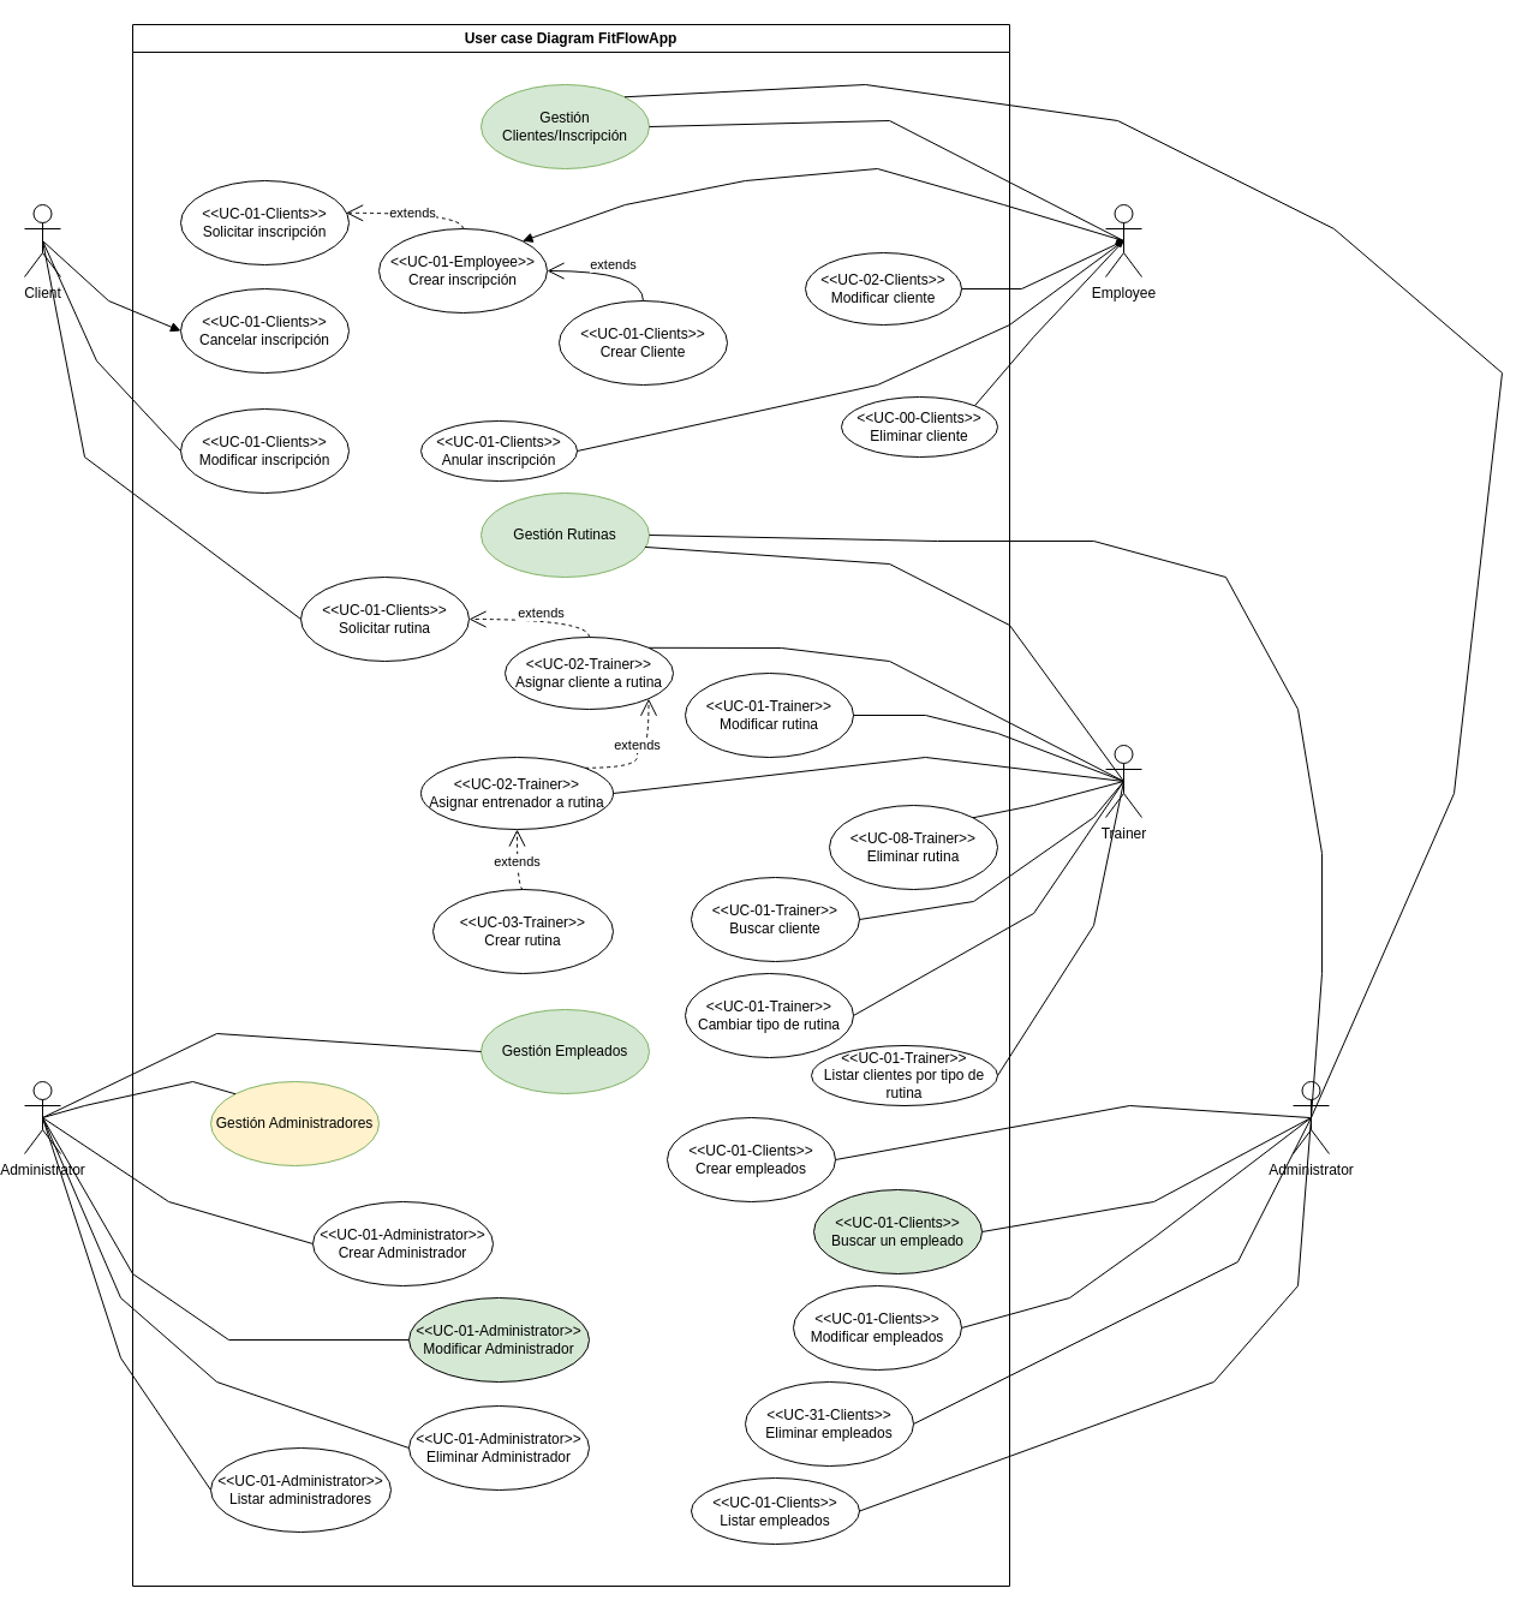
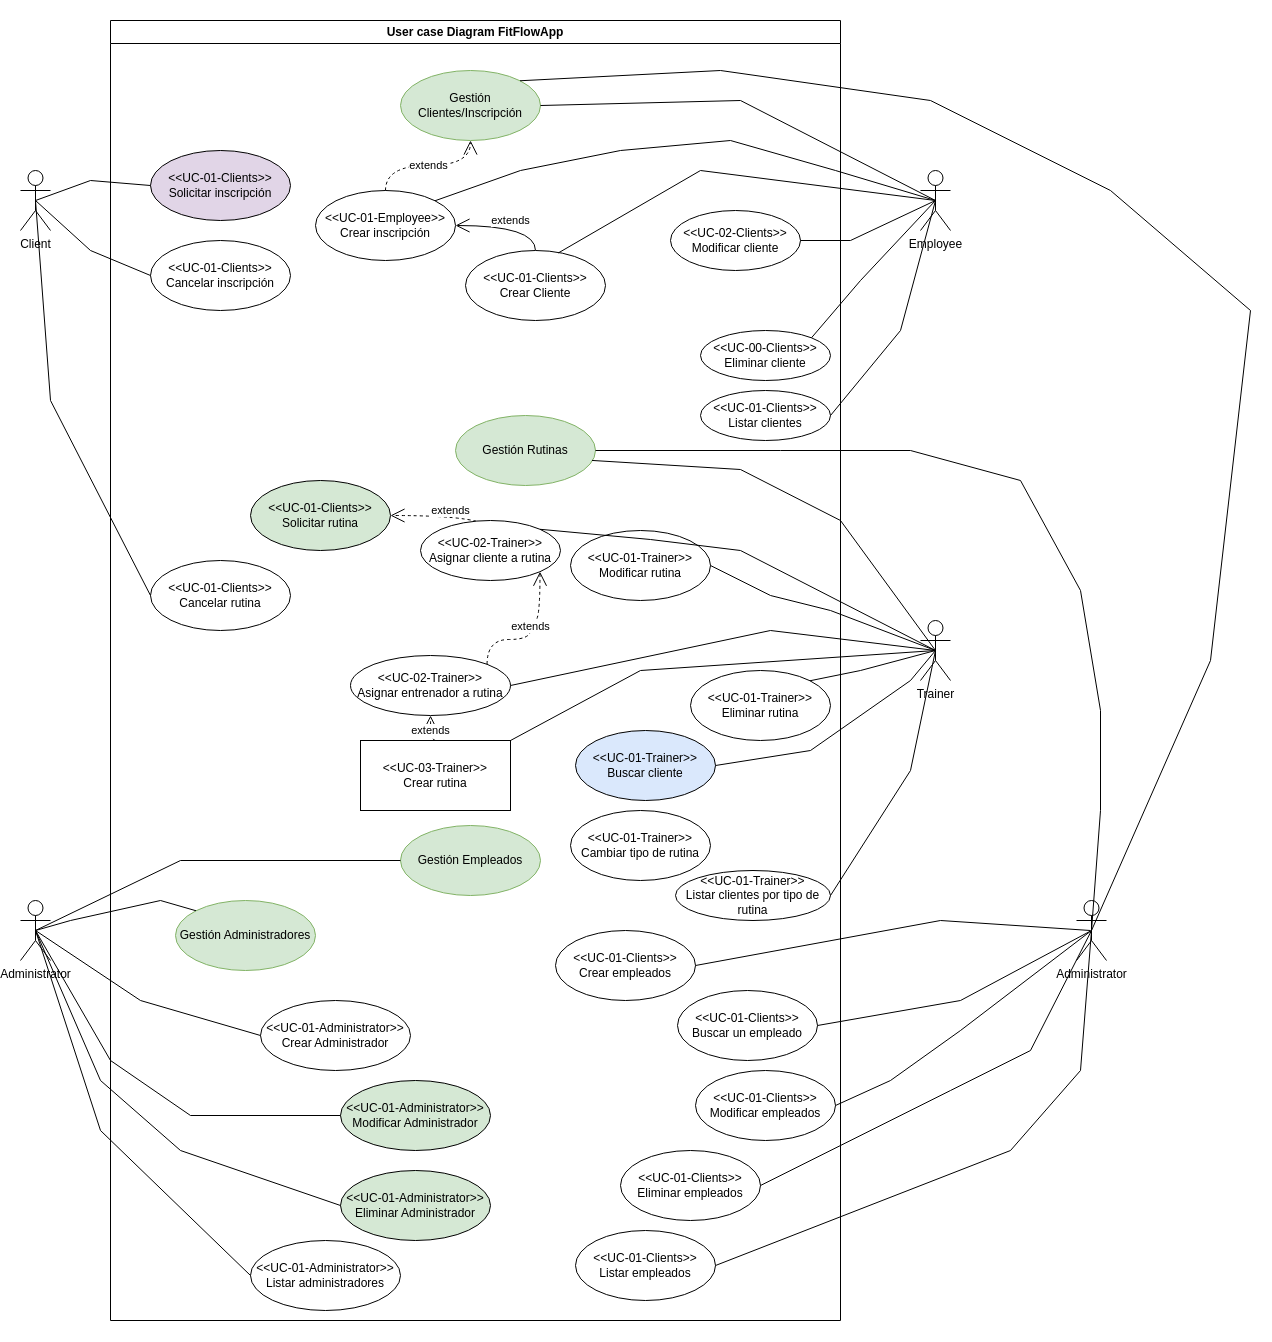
+ <mxCell id="47" value="" style="endArrow=none;html=1;rounded=0;entryX=0.5;entryY=0.5;entryDx=0;entryDy=0;entryPerimeter=0;exitX=0.663;exitY=0.035;exitDx=0;exitDy=0;exitPerimeter=0;" edge="1" parent="1" source="10" target="44"><mxGeometry width="50" height="50" relative="1" as="geometry"><mxPoint x="470" y="310" as="sourcePoint" /><mxPoint x="520" y="260" as="targetPoint" /><Array as="points"><mxPoint x="700" y="170" /></Array></mxGeometry></mxCell>
- <mxCell id="12" value="extends" style="endArrow=open;endSize=12;dashed=1;html=1;rounded=0;entryX=0.983;entryY=0.383;entryDx=0;entryDy=0;exitX=0.5;exitY=0;exitDx=0;exitDy=0;edgeStyle=orthogonalEdgeStyle;curved=1;entryPerimeter=0;" edge="1" parent="2" source="11" target="3"><mxGeometry width="160" relative="1" as="geometry"><mxPoint x="260" y="260" as="sourcePoint" /><mxPoint x="420" y="260" as="targetPoint" /></mxGeometry></mxCell>
+ <mxCell id="12" value="extends" style="endArrow=open;endSize=12;dashed=1;html=1;rounded=0;exitX=0.5;exitY=0;exitDx=0;exitDy=0;edgeStyle=orthogonalEdgeStyle;curved=1;" edge="1" parent="2" source="11" target="4"><mxGeometry width="160" relative="1" as="geometry"><mxPoint x="260" y="260" as="sourcePoint" /><mxPoint x="420" y="260" as="targetPoint" /></mxGeometry></mxCell>
+ <mxCell id="51" value="" style="endArrow=none;html=1;rounded=0;exitX=0.5;exitY=0.5;exitDx=0;exitDy=0;exitPerimeter=0;entryX=0;entryY=0.5;entryDx=0;entryDy=0;" edge="1" parent="1" source="43" target="3"><mxGeometry width="50" height="50" relative="1" as="geometry"><mxPoint x="430" y="310" as="sourcePoint" /><mxPoint x="480" y="260" as="targetPoint" /><Array as="points"><mxPoint x="90" y="180" /></Array></mxGeometry></mxCell>
- <mxCell id="3" value="&amp;lt;&amp;lt;UC-01-Clients&amp;gt;&amp;gt;&lt;div&gt;Solicitar inscripción&lt;/div&gt;" style="ellipse;whiteSpace=wrap;html=1;" vertex="1" parent="2"><mxGeometry x="40" y="130" width="140" height="70" as="geometry" /></mxCell>
+ <mxCell id="3" value="&amp;lt;&amp;lt;UC-01-Clients&amp;gt;&amp;gt;&lt;div&gt;Solicitar inscripción&lt;/div&gt;" style="ellipse;whiteSpace=wrap;html=1;fillColor=#e1d5e7;" vertex="1" parent="2"><mxGeometry x="40" y="130" width="140" height="70" as="geometry" /></mxCell>
- <mxCell id="52" value="" style="endArrow=block;html=1;rounded=0;entryX=1;entryY=0;entryDx=0;entryDy=0;exitX=0.5;exitY=0.5;exitDx=0;exitDy=0;exitPerimeter=0;" edge="1" parent="1" source="44" target="11"><mxGeometry width="50" height="50" relative="1" as="geometry"><mxPoint x="910" y="200" as="sourcePoint" /><mxPoint x="765" y="135" as="targetPoint" /><Array as="points"><mxPoint x="835" y="170" /><mxPoint x="730" y="140" /><mxPoint x="620" y="150" /><mxPoint x="520" y="170" /></Array></mxGeometry></mxCell>
+ <mxCell id="52" value="" style="endArrow=none;html=1;rounded=0;entryX=1;entryY=0;entryDx=0;entryDy=0;exitX=0.5;exitY=0.5;exitDx=0;exitDy=0;exitPerimeter=0;" edge="1" parent="1" source="44" target="11"><mxGeometry width="50" height="50" relative="1" as="geometry"><mxPoint x="910" y="200" as="sourcePoint" /><mxPoint x="765" y="135" as="targetPoint" /><Array as="points"><mxPoint x="835" y="170" /><mxPoint x="730" y="140" /><mxPoint x="620" y="150" /><mxPoint x="520" y="170" /></Array></mxGeometry></mxCell>
- <mxCell id="46" value="" style="endArrow=diamond;html=1;rounded=0;entryX=0.5;entryY=0.5;entryDx=0;entryDy=0;entryPerimeter=0;exitX=1;exitY=0.5;exitDx=0;exitDy=0;" edge="1" parent="1" source="5" target="44"><mxGeometry width="50" height="50" relative="1" as="geometry"><mxPoint x="810" y="245" as="sourcePoint" /><mxPoint x="520" y="260" as="targetPoint" /><Array as="points"><mxPoint x="850" y="240" /></Array></mxGeometry></mxCell>
+ <mxCell id="46" value="" style="endArrow=none;html=1;rounded=0;entryX=0.5;entryY=0.5;entryDx=0;entryDy=0;entryPerimeter=0;exitX=1;exitY=0.5;exitDx=0;exitDy=0;" edge="1" parent="1" source="5" target="44"><mxGeometry width="50" height="50" relative="1" as="geometry"><mxPoint x="810" y="245" as="sourcePoint" /><mxPoint x="520" y="260" as="targetPoint" /><Array as="points"><mxPoint x="850" y="240" /></Array></mxGeometry></mxCell>
- <mxCell id="50" value="" style="endArrow=block;html=1;rounded=0;exitX=0.5;exitY=0.5;exitDx=0;exitDy=0;exitPerimeter=0;entryX=0;entryY=0.5;entryDx=0;entryDy=0;" edge="1" parent="1" source="43" target="7"><mxGeometry width="50" height="50" relative="1" as="geometry"><mxPoint x="430" y="310" as="sourcePoint" /><mxPoint x="480" y="260" as="targetPoint" /><Array as="points"><mxPoint x="90" y="250" /></Array></mxGeometry></mxCell>
+ <mxCell id="50" value="" style="endArrow=none;html=1;rounded=0;exitX=0.5;exitY=0.5;exitDx=0;exitDy=0;exitPerimeter=0;entryX=0;entryY=0.5;entryDx=0;entryDy=0;" edge="1" parent="1" source="43" target="7"><mxGeometry width="50" height="50" relative="1" as="geometry"><mxPoint x="430" y="310" as="sourcePoint" /><mxPoint x="480" y="260" as="targetPoint" /><Array as="points"><mxPoint x="90" y="250" /></Array></mxGeometry></mxCell>
- <mxCell id="49" value="" style="endArrow=none;html=1;rounded=0;exitX=0.5;exitY=0.5;exitDx=0;exitDy=0;exitPerimeter=0;entryX=0;entryY=0.5;entryDx=0;entryDy=0;" edge="1" parent="1" source="43" target="8"><mxGeometry width="50" height="50" relative="1" as="geometry"><mxPoint x="430" y="310" as="sourcePoint" /><mxPoint x="480" y="260" as="targetPoint" /><Array as="points"><mxPoint x="80" y="300" /></Array></mxGeometry></mxCell>
- <mxCell id="64" value="" style="endArrow=none;html=1;rounded=0;entryX=0.5;entryY=0.5;entryDx=0;entryDy=0;entryPerimeter=0;exitX=1;exitY=0.5;exitDx=0;exitDy=0;" edge="1" parent="1" source="22" target="44"><mxGeometry width="50" height="50" relative="1" as="geometry"><mxPoint x="460" y="360" as="sourcePoint" /><mxPoint x="510" y="310" as="targetPoint" /><Array as="points"><mxPoint x="730" y="320" /><mxPoint x="840" y="270" /></Array></mxGeometry></mxCell>
+ <mxCell id="60" value="" style="endArrow=none;html=1;rounded=0;entryX=0.5;entryY=0.5;entryDx=0;entryDy=0;entryPerimeter=0;exitX=1;exitY=0.5;exitDx=0;exitDy=0;" edge="1" parent="1" source="19" target="44"><mxGeometry width="50" height="50" relative="1" as="geometry"><mxPoint x="410" y="510" as="sourcePoint" /><mxPoint x="460" y="460" as="targetPoint" /><Array as="points"><mxPoint x="900" y="330" /></Array></mxGeometry></mxCell>
- <mxCell id="8" value="&amp;lt;&amp;lt;UC-01-Clients&amp;gt;&amp;gt;&lt;div&gt;Modificar inscripción&lt;/div&gt;" style="ellipse;whiteSpace=wrap;html=1;" vertex="1" parent="2"><mxGeometry x="40" y="320" width="140" height="70" as="geometry" /></mxCell>
- <mxCell id="22" value="&amp;lt;&amp;lt;UC-01-Clients&amp;gt;&amp;gt;&lt;div&gt;Anular inscripción&lt;/div&gt;" style="ellipse;whiteSpace=wrap;html=1;" vertex="1" parent="2"><mxGeometry x="240" y="330" width="130" height="50" as="geometry" /></mxCell>
- <mxCell id="53" value="" style="endArrow=none;html=1;rounded=0;entryX=0.5;entryY=0.5;entryDx=0;entryDy=0;entryPerimeter=0;exitX=0;exitY=0.5;exitDx=0;exitDy=0;" edge="1" parent="1" source="13" target="43"><mxGeometry width="50" height="50" relative="1" as="geometry"><mxPoint x="390" y="390" as="sourcePoint" /><mxPoint x="440" y="340" as="targetPoint" /><Array as="points"><mxPoint x="70" y="380" /></Array></mxGeometry></mxCell>
+ <mxCell id="19" value="&amp;lt;&amp;lt;UC-01-Clients&amp;gt;&amp;gt;&lt;div&gt;Listar clientes&lt;/div&gt;" style="ellipse;whiteSpace=wrap;html=1;" vertex="1" parent="2"><mxGeometry x="590" y="370" width="130" height="50" as="geometry" /></mxCell>
+ <mxCell id="58" value="" style="endArrow=none;html=1;rounded=0;entryX=0.5;entryY=0.5;entryDx=0;entryDy=0;entryPerimeter=0;exitX=0;exitY=0.5;exitDx=0;exitDy=0;" edge="1" parent="1" source="18" target="43"><mxGeometry width="50" height="50" relative="1" as="geometry"><mxPoint x="510" y="420" as="sourcePoint" /><mxPoint x="560" y="370" as="targetPoint" /><Array as="points"><mxPoint x="50" y="400" /></Array></mxGeometry></mxCell>
- <mxCell id="15" value="&lt;div&gt;Gestión Rutinas&lt;/div&gt;" style="ellipse;whiteSpace=wrap;html=1;fillColor=#d5e8d4;strokeColor=#82b366;" vertex="1" parent="2"><mxGeometry x="290" y="390" width="140" height="70" as="geometry" /></mxCell>
+ <mxCell id="15" value="&lt;div&gt;Gestión Rutinas&lt;/div&gt;" style="ellipse;whiteSpace=wrap;html=1;fillColor=#d5e8d4;strokeColor=#82b366;" vertex="1" parent="2"><mxGeometry x="345" y="395" width="140" height="70" as="geometry" /></mxCell>
- <mxCell id="13" value="&amp;lt;&amp;lt;UC-01-Clients&amp;gt;&amp;gt;&lt;div&gt;Solicitar rutina&lt;/div&gt;" style="ellipse;whiteSpace=wrap;html=1;" vertex="1" parent="2"><mxGeometry x="140" y="460" width="140" height="70" as="geometry" /></mxCell>
+ <mxCell id="13" value="&amp;lt;&amp;lt;UC-01-Clients&amp;gt;&amp;gt;&lt;div&gt;Solicitar rutina&lt;/div&gt;" style="ellipse;whiteSpace=wrap;html=1;fillColor=#d5e8d4;" vertex="1" parent="2"><mxGeometry x="140" y="460" width="140" height="70" as="geometry" /></mxCell>
- <mxCell id="21" value="&amp;lt;&amp;lt;UC-02-Trainer&amp;gt;&amp;gt;&lt;div&gt;Asignar cliente a rutina&lt;/div&gt;" style="ellipse;whiteSpace=wrap;html=1;" vertex="1" parent="2"><mxGeometry x="310" y="510" width="140" height="60" as="geometry" /></mxCell>
+ <mxCell id="21" value="&amp;lt;&amp;lt;UC-02-Trainer&amp;gt;&amp;gt;&lt;div&gt;Asignar cliente a rutina&lt;/div&gt;" style="ellipse;whiteSpace=wrap;html=1;" vertex="1" parent="2"><mxGeometry x="310" y="500" width="140" height="60" as="geometry" /></mxCell>
+ <mxCell id="18" value="&amp;lt;&amp;lt;UC-01-Clients&amp;gt;&amp;gt;&lt;div&gt;Cancelar rutina&lt;/div&gt;" style="ellipse;whiteSpace=wrap;html=1;" vertex="1" parent="2"><mxGeometry x="40" y="540" width="140" height="70" as="geometry" /></mxCell>
- <mxCell id="17" value="&amp;lt;&amp;lt;UC-01-Trainer&amp;gt;&amp;gt;&lt;div&gt;Modificar rutina&lt;/div&gt;" style="ellipse;whiteSpace=wrap;html=1;" vertex="1" parent="2"><mxGeometry x="460" y="540" width="140" height="70" as="geometry" /></mxCell>
+ <mxCell id="17" value="&amp;lt;&amp;lt;UC-01-Trainer&amp;gt;&amp;gt;&lt;div&gt;Modificar rutina&lt;/div&gt;" style="ellipse;whiteSpace=wrap;html=1;" vertex="1" parent="2"><mxGeometry x="460" y="510" width="140" height="70" as="geometry" /></mxCell>
- <mxCell id="23" value="&amp;lt;&amp;lt;UC-02-Trainer&amp;gt;&amp;gt;&lt;div&gt;Asignar entrenador a rutina&lt;/div&gt;" style="ellipse;whiteSpace=wrap;html=1;" vertex="1" parent="2"><mxGeometry x="240" y="610" width="160" height="60" as="geometry" /></mxCell>
+ <mxCell id="23" value="&amp;lt;&amp;lt;UC-02-Trainer&amp;gt;&amp;gt;&lt;div&gt;Asignar entrenador a rutina&lt;/div&gt;" style="ellipse;whiteSpace=wrap;html=1;" vertex="1" parent="2"><mxGeometry x="240" y="635" width="160" height="60" as="geometry" /></mxCell>
+ <mxCell id="66" value="" style="endArrow=none;html=1;rounded=0;entryX=0.5;entryY=0.5;entryDx=0;entryDy=0;entryPerimeter=0;exitX=1;exitY=0;exitDx=0;exitDy=0;" edge="1" parent="1" source="25" target="54"><mxGeometry width="50" height="50" relative="1" as="geometry"><mxPoint x="460" y="750" as="sourcePoint" /><mxPoint x="510" y="700" as="targetPoint" /><Array as="points"><mxPoint x="640" y="670" /></Array></mxGeometry></mxCell>
- <mxCell id="16" value="&amp;lt;&amp;lt;UC-08-Trainer&amp;gt;&amp;gt;&lt;div&gt;Eliminar rutina&lt;/div&gt;" style="ellipse;whiteSpace=wrap;html=1;" vertex="1" parent="2"><mxGeometry x="580" y="650" width="140" height="70" as="geometry" /></mxCell>
+ <mxCell id="16" value="&amp;lt;&amp;lt;UC-01-Trainer&amp;gt;&amp;gt;&lt;div&gt;Eliminar rutina&lt;/div&gt;" style="ellipse;whiteSpace=wrap;html=1;" vertex="1" parent="2"><mxGeometry x="580" y="650" width="140" height="70" as="geometry" /></mxCell>
- <mxCell id="20" value="&amp;lt;&amp;lt;UC-01-Trainer&amp;gt;&amp;gt;&lt;div&gt;Buscar cliente&lt;/div&gt;" style="ellipse;whiteSpace=wrap;html=1;" vertex="1" parent="2"><mxGeometry x="465" y="710" width="140" height="70" as="geometry" /></mxCell>
+ <mxCell id="20" value="&amp;lt;&amp;lt;UC-01-Trainer&amp;gt;&amp;gt;&lt;div&gt;Buscar cliente&lt;/div&gt;" style="ellipse;whiteSpace=wrap;html=1;fillColor=#dae8fc;" vertex="1" parent="2"><mxGeometry x="465" y="710" width="140" height="70" as="geometry" /></mxCell>
- <mxCell id="68" value="" style="endArrow=none;html=1;rounded=0;entryX=0.5;entryY=0.5;entryDx=0;entryDy=0;entryPerimeter=0;exitX=1;exitY=0.5;exitDx=0;exitDy=0;" edge="1" parent="1" source="26" target="54"><mxGeometry width="50" height="50" relative="1" as="geometry"><mxPoint x="720" y="880" as="sourcePoint" /><mxPoint x="770" y="830" as="targetPoint" /><Array as="points"><mxPoint x="860" y="760" /></Array></mxGeometry></mxCell>
- <mxCell id="25" value="&lt;div&gt;&amp;lt;&amp;lt;UC-03-Trainer&amp;gt;&amp;gt;&lt;/div&gt;Crear rutina" style="ellipse;whiteSpace=wrap;html=1;" vertex="1" parent="2"><mxGeometry x="250" y="720" width="150" height="70" as="geometry" /></mxCell>
+ <mxCell id="25" value="&lt;div&gt;&amp;lt;&amp;lt;UC-03-Trainer&amp;gt;&amp;gt;&lt;/div&gt;Crear rutina" style="whiteSpace=wrap;html=1;rounded=0;" vertex="1" parent="2"><mxGeometry x="250" y="720" width="150" height="70" as="geometry" /></mxCell>
- <mxCell id="27" value="&lt;div&gt;Gestión Empleados&lt;/div&gt;" style="ellipse;whiteSpace=wrap;html=1;fillColor=#d5e8d4;strokeColor=#82b366;" vertex="1" parent="2"><mxGeometry x="290" y="820" width="140" height="70" as="geometry" /></mxCell>
+ <mxCell id="27" value="&lt;div&gt;Gestión Empleados&lt;/div&gt;" style="ellipse;whiteSpace=wrap;html=1;fillColor=#d5e8d4;strokeColor=#82b366;" vertex="1" parent="2"><mxGeometry x="290" y="805" width="140" height="70" as="geometry" /></mxCell>
- <mxCell id="28" value="&lt;div&gt;Gestión Administradores&lt;/div&gt;" style="ellipse;whiteSpace=wrap;html=1;fillColor=#fff2cc;strokeColor=#82b366;" vertex="1" parent="2"><mxGeometry x="65" y="880" width="140" height="70" as="geometry" /></mxCell>
+ <mxCell id="28" value="&lt;div&gt;Gestión Administradores&lt;/div&gt;" style="ellipse;whiteSpace=wrap;html=1;fillColor=#d5e8d4;strokeColor=#82b366;" vertex="1" parent="2"><mxGeometry x="65" y="880" width="140" height="70" as="geometry" /></mxCell>
- <mxCell id="38" value="&amp;lt;&amp;lt;UC-01-Clients&amp;gt;&amp;gt;&lt;div&gt;Buscar un empleado&lt;/div&gt;" style="ellipse;whiteSpace=wrap;html=1;fillColor=#d5e8d4;" vertex="1" parent="2"><mxGeometry x="567" y="970" width="140" height="70" as="geometry" /></mxCell>
+ <mxCell id="38" value="&amp;lt;&amp;lt;UC-01-Clients&amp;gt;&amp;gt;&lt;div&gt;Buscar un empleado&lt;/div&gt;" style="ellipse;whiteSpace=wrap;html=1;" vertex="1" parent="2"><mxGeometry x="567" y="970" width="140" height="70" as="geometry" /></mxCell>
- <mxCell id="31" value="&amp;lt;&amp;lt;UC-01-Clients&amp;gt;&amp;gt;&lt;div&gt;Modificar empleados&lt;/div&gt;" style="ellipse;whiteSpace=wrap;html=1;" vertex="1" parent="2"><mxGeometry x="550" y="1050" width="140" height="70" as="geometry" /></mxCell>
+ <mxCell id="31" value="&amp;lt;&amp;lt;UC-01-Clients&amp;gt;&amp;gt;&lt;div&gt;Modificar empleados&lt;/div&gt;" style="ellipse;whiteSpace=wrap;html=1;" vertex="1" parent="2"><mxGeometry x="585" y="1050" width="140" height="70" as="geometry" /></mxCell>
- <mxCell id="33" value="&amp;lt;&amp;lt;UC-31-Clients&amp;gt;&amp;gt;&lt;div&gt;Eliminar empleados&lt;/div&gt;" style="ellipse;whiteSpace=wrap;html=1;" vertex="1" parent="2"><mxGeometry x="510" y="1130" width="140" height="70" as="geometry" /></mxCell>
+ <mxCell id="33" value="&amp;lt;&amp;lt;UC-01-Clients&amp;gt;&amp;gt;&lt;div&gt;Eliminar empleados&lt;/div&gt;" style="ellipse;whiteSpace=wrap;html=1;" vertex="1" parent="2"><mxGeometry x="510" y="1130" width="140" height="70" as="geometry" /></mxCell>
- <mxCell id="41" value="&amp;lt;&amp;lt;UC-01-Administrator&amp;gt;&amp;gt;&lt;div&gt;Eliminar Administrador&lt;/div&gt;" style="ellipse;whiteSpace=wrap;html=1;" vertex="1" parent="2"><mxGeometry x="230" y="1150" width="150" height="70" as="geometry" /></mxCell>
+ <mxCell id="41" value="&amp;lt;&amp;lt;UC-01-Administrator&amp;gt;&amp;gt;&lt;div&gt;Eliminar Administrador&lt;/div&gt;" style="ellipse;whiteSpace=wrap;html=1;fillColor=#d5e8d4;" vertex="1" parent="2"><mxGeometry x="230" y="1150" width="150" height="70" as="geometry" /></mxCell>
- <mxCell id="42" value="&amp;lt;&amp;lt;UC-01-Administrator&amp;gt;&amp;gt;&lt;div&gt;Listar administradores&lt;/div&gt;" style="ellipse;whiteSpace=wrap;html=1;" vertex="1" parent="2"><mxGeometry x="65" y="1185" width="150" height="70" as="geometry" /></mxCell>
+ <mxCell id="42" value="&amp;lt;&amp;lt;UC-01-Administrator&amp;gt;&amp;gt;&lt;div&gt;Listar administradores&lt;/div&gt;" style="ellipse;whiteSpace=wrap;html=1;" vertex="1" parent="2"><mxGeometry x="140" y="1220" width="150" height="70" as="geometry" /></mxCell>
- <mxCell id="35" value="&amp;lt;&amp;lt;UC-01-Clients&amp;gt;&amp;gt;&lt;div&gt;Listar empleados&lt;/div&gt;" style="ellipse;whiteSpace=wrap;html=1;" vertex="1" parent="2"><mxGeometry x="465" y="1210" width="140" height="55" as="geometry" /></mxCell>
+ <mxCell id="35" value="&amp;lt;&amp;lt;UC-01-Clients&amp;gt;&amp;gt;&lt;div&gt;Listar empleados&lt;/div&gt;" style="ellipse;whiteSpace=wrap;html=1;" vertex="1" parent="2"><mxGeometry x="465" y="1210" width="140" height="70" as="geometry" /></mxCell>
